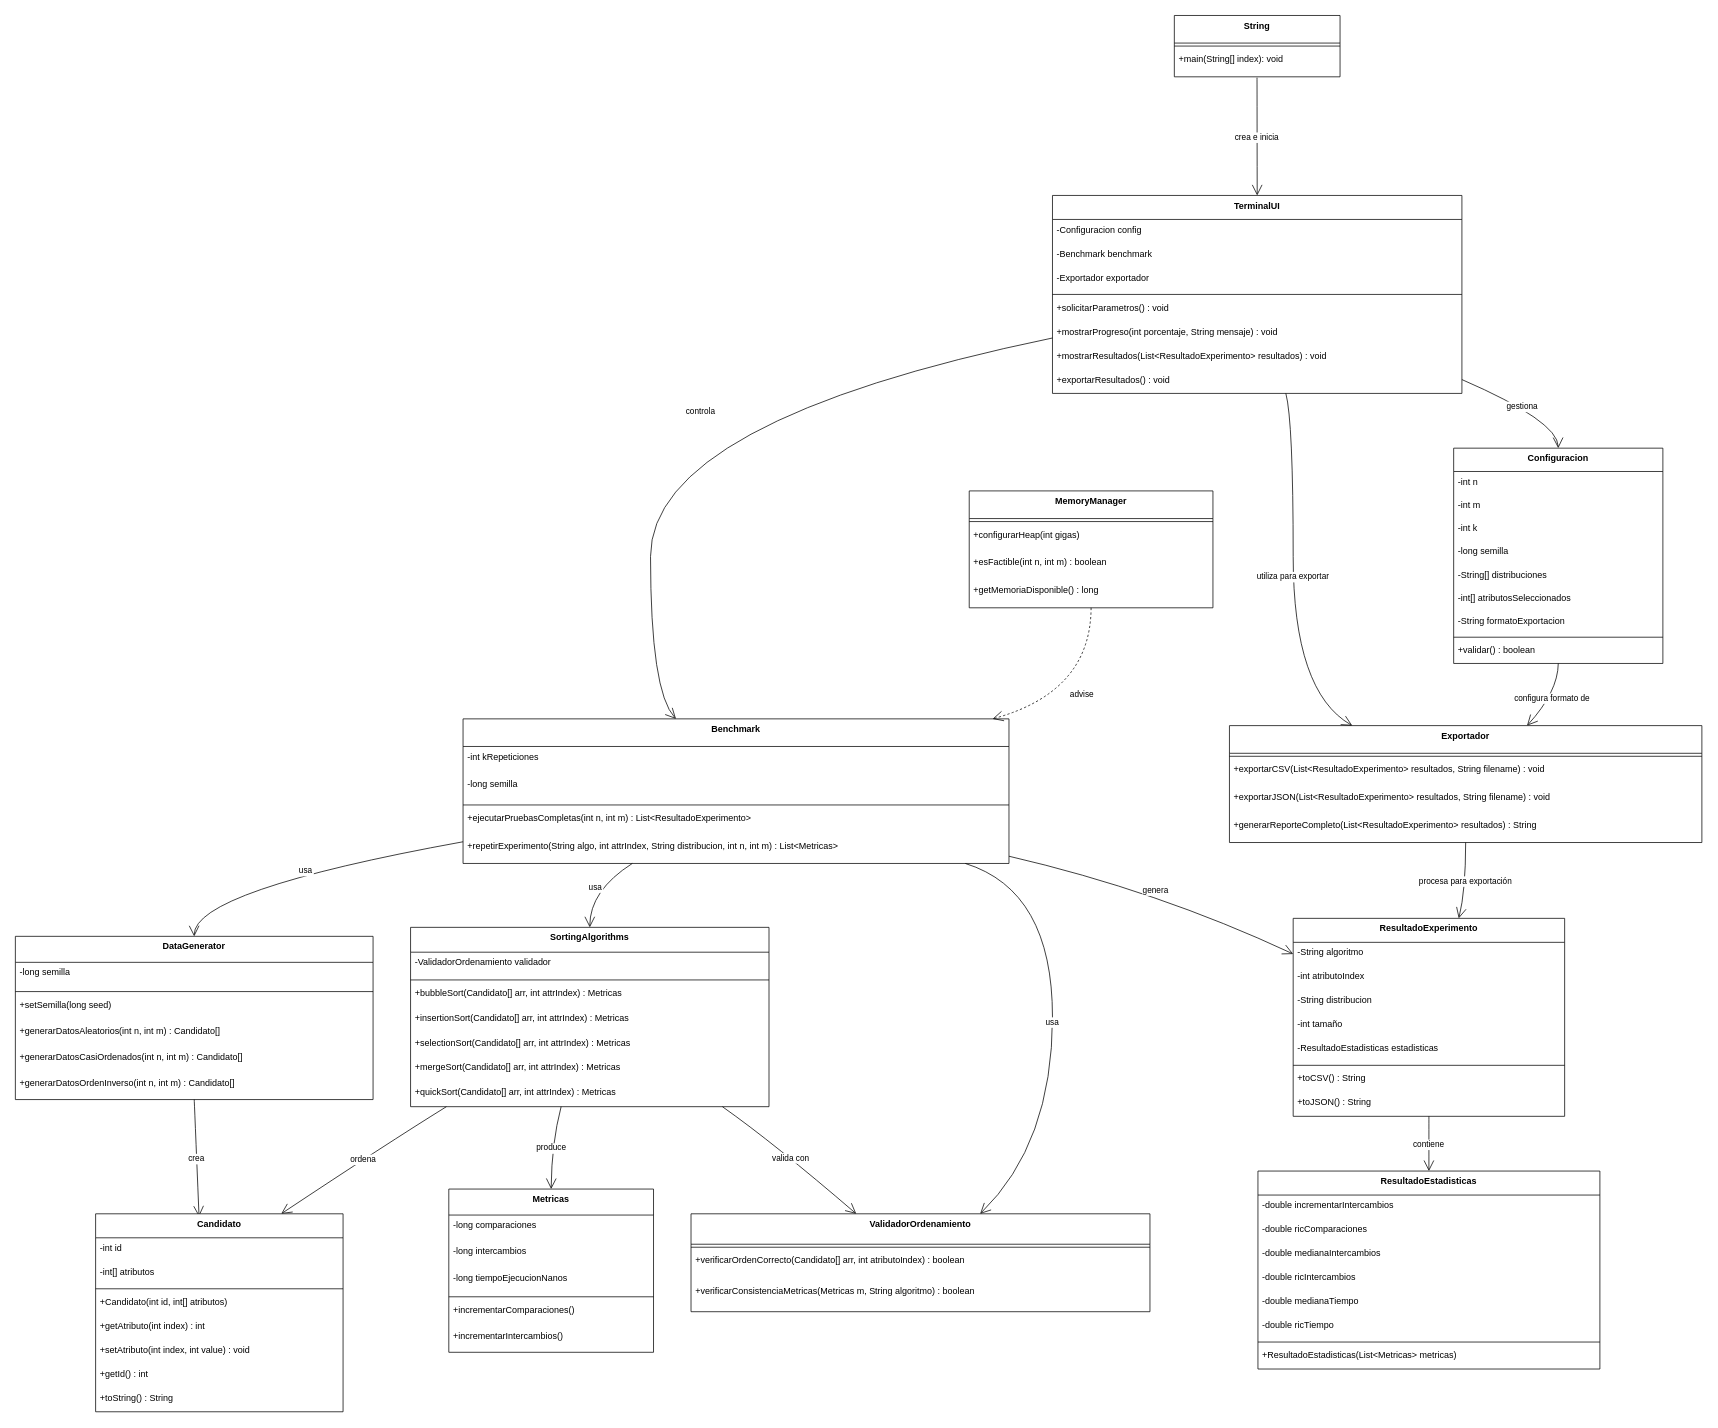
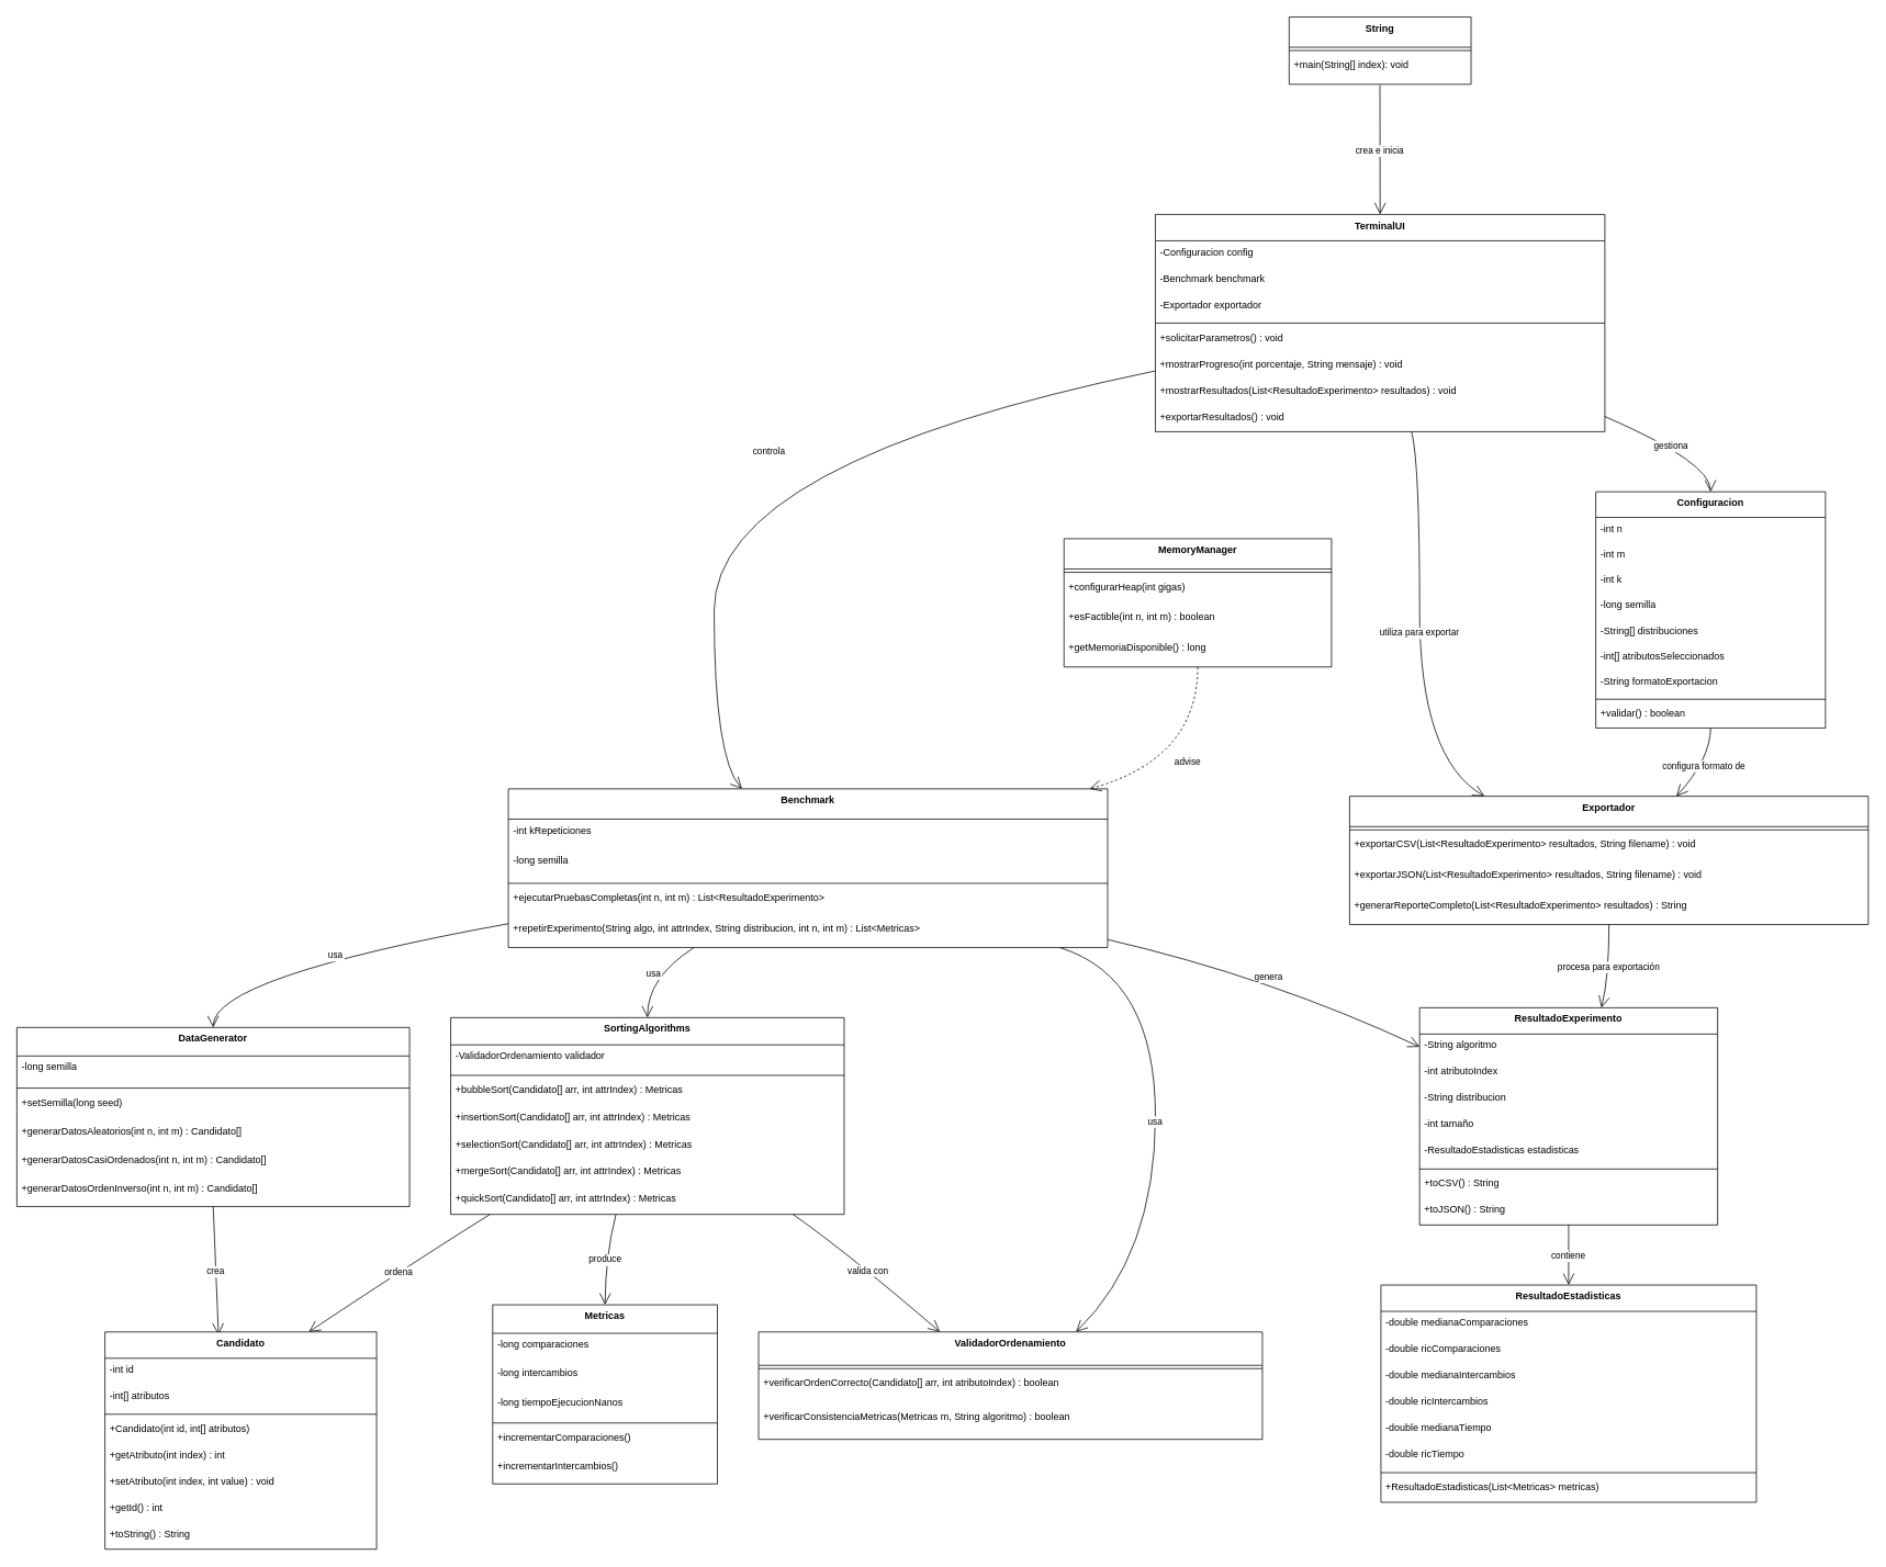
- <mxCell id="44" value="-double incrementarIntercambios" style="text;strokeColor=none;fillColor=none;align=left;verticalAlign=top;spacingLeft=4;spacingRight=4;overflow=hidden;rotatable=0;points=[[0,0.5],[1,0.5]];portConstraint=eastwest;" parent="43" vertex="1"><mxGeometry y="32" width="456" height="32" as="geometry" /></mxCell>
+ <mxCell id="44" value="-double medianaComparaciones" style="text;strokeColor=none;fillColor=none;align=left;verticalAlign=top;spacingLeft=4;spacingRight=4;overflow=hidden;rotatable=0;points=[[0,0.5],[1,0.5]];portConstraint=eastwest;" parent="43" vertex="1"><mxGeometry y="32" width="456" height="32" as="geometry" /></mxCell>
